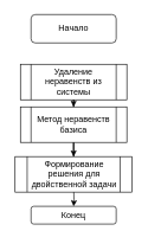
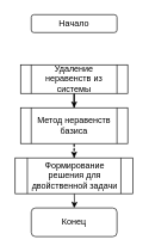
- <mxCell id="2" value="Начало" style="rounded=1;whiteSpace=wrap;html=1;fontSize=12;glass=0;strokeWidth=1;shadow=0;" vertex="1" parent="1"><mxGeometry x="43" y="20" width="120" height="40" as="geometry" /></mxCell>
+ <mxCell id="2" value="Начало" style="rounded=1;whiteSpace=wrap;html=1;fontSize=12;glass=0;strokeWidth=1;shadow=0;" vertex="1" parent="1"><mxGeometry x="43" y="20" width="120" height="25" as="geometry" /></mxCell>
- <mxCell id="4" value="Удаление неравенств из системы" style="shape=process;whiteSpace=wrap;html=1;backgroundOutline=1;" vertex="1" parent="1"><mxGeometry x="28" y="90" width="150" height="50" as="geometry" /></mxCell>
+ <mxCell id="4" value="Удаление неравенств из системы" style="shape=process;whiteSpace=wrap;html=1;backgroundOutline=1;" vertex="1" parent="1"><mxGeometry x="28" y="90" width="150" height="40" as="geometry" /></mxCell>
- <mxCell id="5" style="edgeStyle=orthogonalEdgeStyle;rounded=0;orthogonalLoop=1;jettySize=auto;html=1;entryX=0.5;entryY=0;entryDx=0;entryDy=0;" edge="1" parent="1" source="6" target="9"><mxGeometry relative="1" as="geometry"><mxPoint x="103" y="230" as="targetPoint" /></mxGeometry></mxCell>
+ <mxCell id="5" style="edgeStyle=orthogonalEdgeStyle;rounded=0;orthogonalLoop=1;jettySize=auto;html=1;entryX=0.5;entryY=0;entryDx=0;entryDy=0;dashed=1;" edge="1" parent="1" source="6" target="9"><mxGeometry relative="1" as="geometry"><mxPoint x="103" y="230" as="targetPoint" /></mxGeometry></mxCell>
- <mxCell id="8" value="Конец" style="rounded=1;whiteSpace=wrap;html=1;fontSize=12;glass=0;strokeWidth=1;shadow=0;" vertex="1" parent="1"><mxGeometry x="43" y="290" width="120" height="25" as="geometry" /></mxCell>
+ <mxCell id="8" value="Конец" style="rounded=1;whiteSpace=wrap;html=1;fontSize=12;glass=0;strokeWidth=1;shadow=0;" vertex="1" parent="1"><mxGeometry x="43" y="290" width="120" height="40" as="geometry" /></mxCell>
